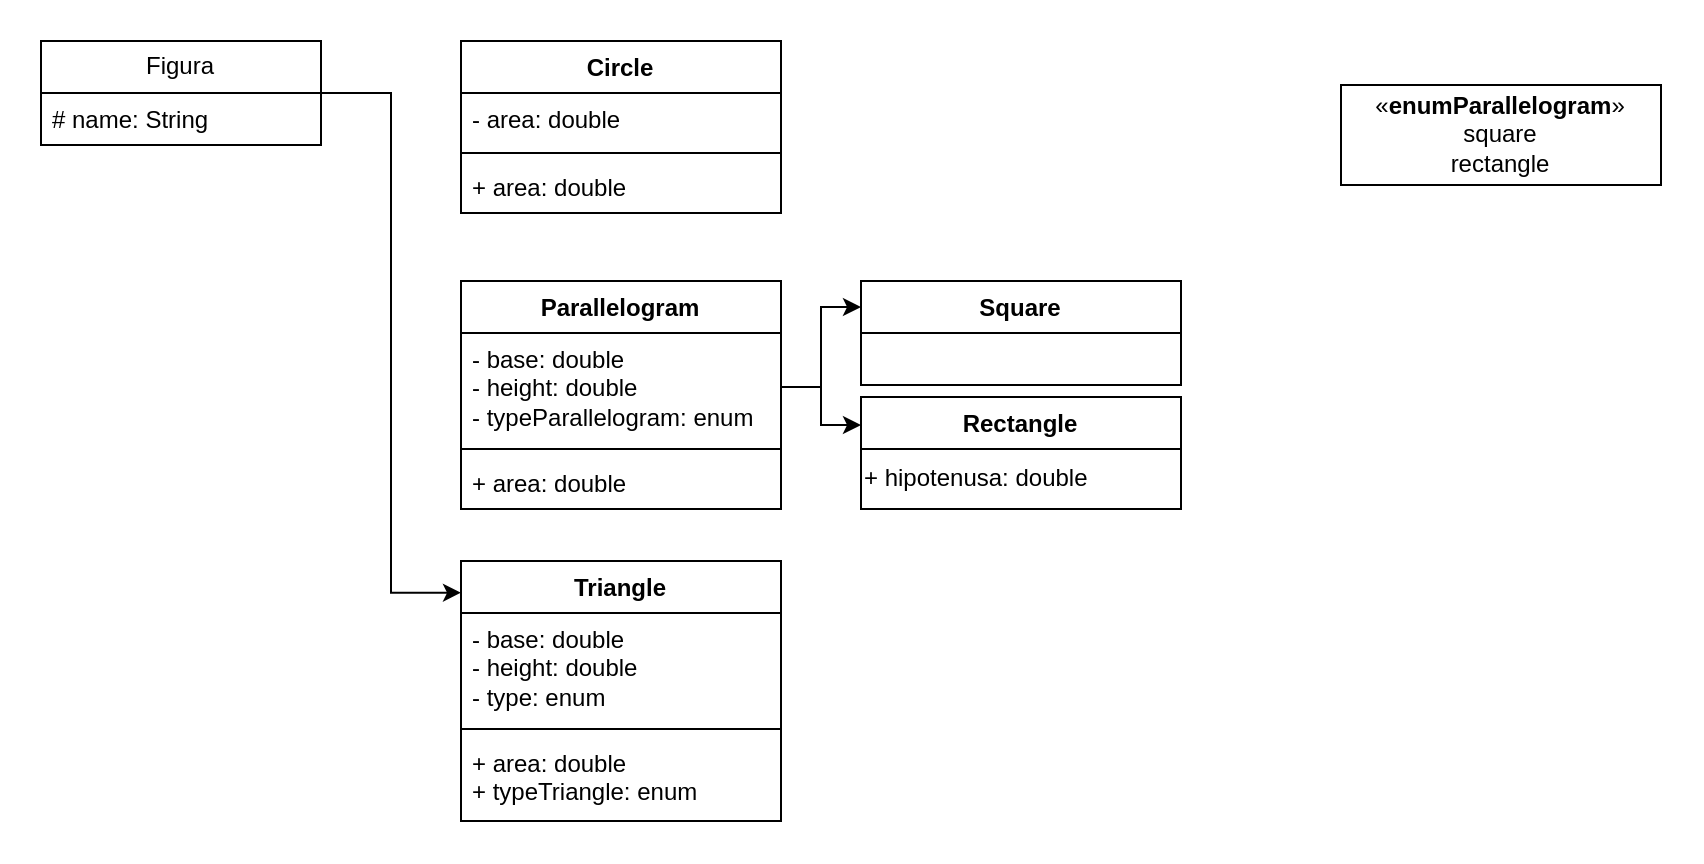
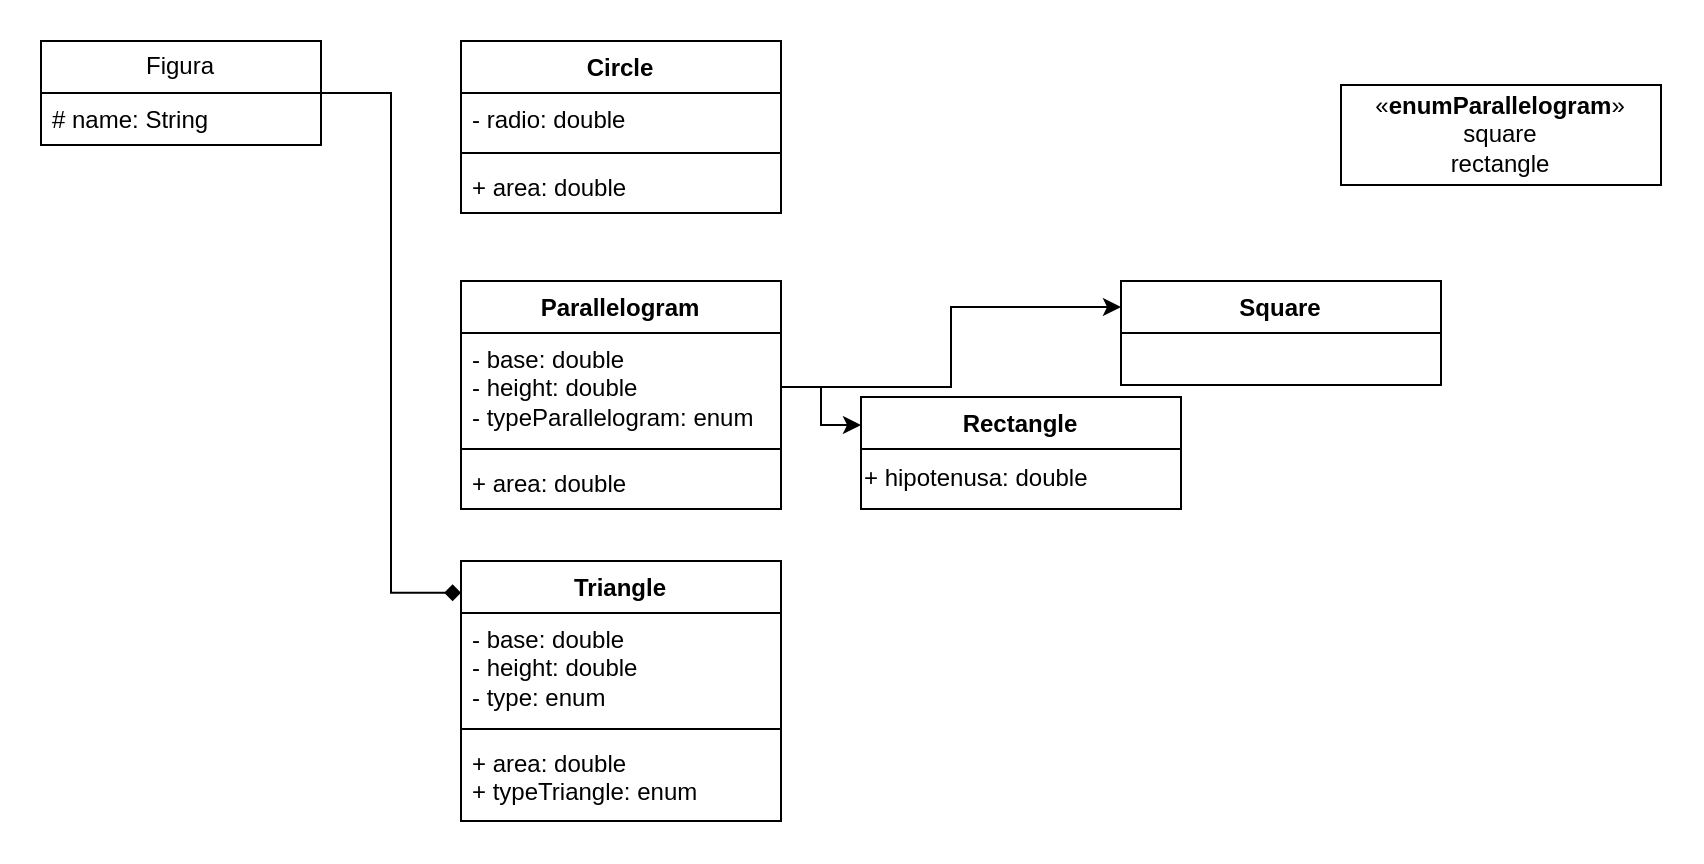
- <mxCell id="5" value="- area: double" style="text;strokeColor=none;fillColor=none;align=left;verticalAlign=top;spacingLeft=4;spacingRight=4;overflow=hidden;rotatable=0;points=[[0,0.5],[1,0.5]];portConstraint=eastwest;whiteSpace=wrap;html=1;" vertex="1" parent="4"><mxGeometry y="26" width="160" height="26" as="geometry" /></mxCell>
+ <mxCell id="5" value="- radio: double" style="text;strokeColor=none;fillColor=none;align=left;verticalAlign=top;spacingLeft=4;spacingRight=4;overflow=hidden;rotatable=0;points=[[0,0.5],[1,0.5]];portConstraint=eastwest;whiteSpace=wrap;html=1;" vertex="1" parent="4"><mxGeometry y="26" width="160" height="26" as="geometry" /></mxCell>
- <mxCell id="8" value="Square" style="swimlane;fontStyle=1;align=center;verticalAlign=top;childLayout=stackLayout;horizontal=1;startSize=26;horizontalStack=0;resizeParent=1;resizeParentMax=0;resizeLast=0;collapsible=1;marginBottom=0;whiteSpace=wrap;html=1;" vertex="1" parent="1"><mxGeometry x="430" y="140" width="160" height="52" as="geometry" /></mxCell>
+ <mxCell id="8" value="Square" style="swimlane;fontStyle=1;align=center;verticalAlign=top;childLayout=stackLayout;horizontal=1;startSize=26;horizontalStack=0;resizeParent=1;resizeParentMax=0;resizeLast=0;collapsible=1;marginBottom=0;whiteSpace=wrap;html=1;" vertex="1" parent="1"><mxGeometry x="560" y="140" width="160" height="52" as="geometry" /></mxCell>
- <mxCell id="20" style="edgeStyle=orthogonalEdgeStyle;rounded=0;orthogonalLoop=1;jettySize=auto;html=1;exitX=1;exitY=0.5;exitDx=0;exitDy=0;entryX=0;entryY=0.122;entryDx=0;entryDy=0;entryPerimeter=0;" edge="1" parent="1" source="2" target="15"><mxGeometry relative="1" as="geometry" /></mxCell>
+ <mxCell id="20" style="edgeStyle=orthogonalEdgeStyle;rounded=0;orthogonalLoop=1;jettySize=auto;html=1;exitX=1;exitY=0.5;exitDx=0;exitDy=0;entryX=0;entryY=0.122;entryDx=0;entryDy=0;entryPerimeter=0;endArrow=diamond;" edge="1" parent="1" source="2" target="15"><mxGeometry relative="1" as="geometry" /></mxCell>
